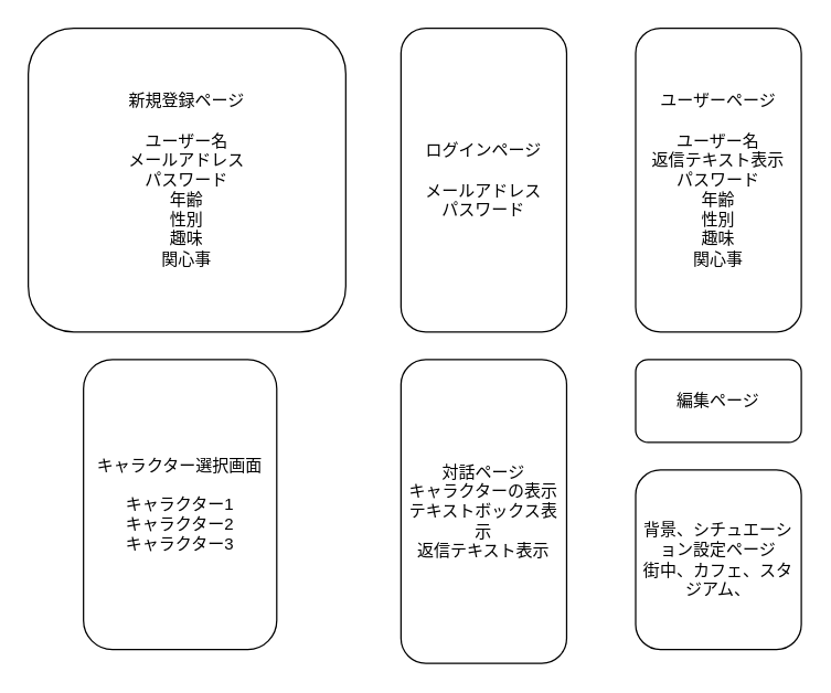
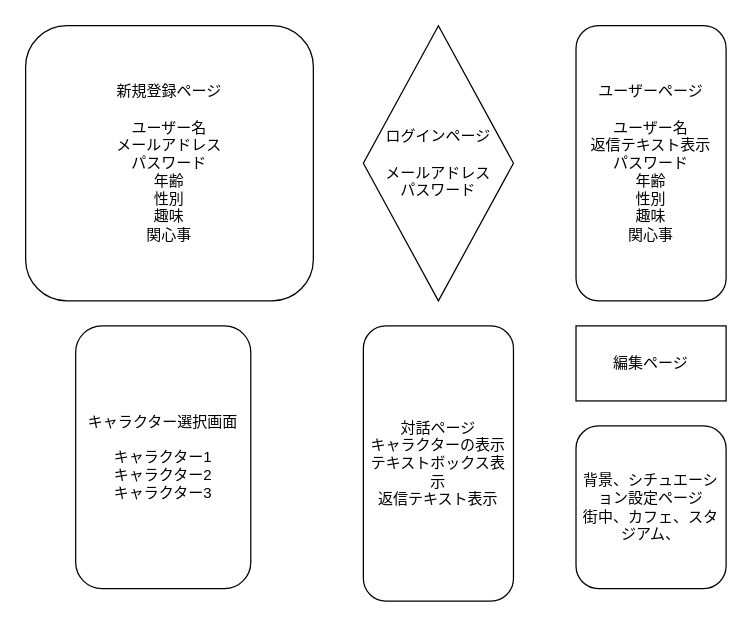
- <mxCell id="3" value="ログインページ&lt;br&gt;&lt;br&gt;メールアドレス&lt;br&gt;パスワード" style="rounded=1;whiteSpace=wrap;html=1;" parent="1" vertex="1"><mxGeometry x="290" y="20" width="120" height="220" as="geometry" /></mxCell>
+ <mxCell id="3" value="ログインページ&lt;br&gt;&lt;br&gt;メールアドレス&lt;br&gt;パスワード" style="rhombus;whiteSpace=wrap;html=1;" parent="1" vertex="1"><mxGeometry x="290" y="20" width="120" height="220" as="geometry" /></mxCell>
- <mxCell id="6" value="編集ページ" style="rounded=1;whiteSpace=wrap;html=1;" parent="1" vertex="1"><mxGeometry x="460" y="260" width="120" height="60" as="geometry" /></mxCell>
+ <mxCell id="6" value="編集ページ" style="whiteSpace=wrap;html=1;rounded=0;" parent="1" vertex="1"><mxGeometry x="460" y="260" width="120" height="60" as="geometry" /></mxCell>
